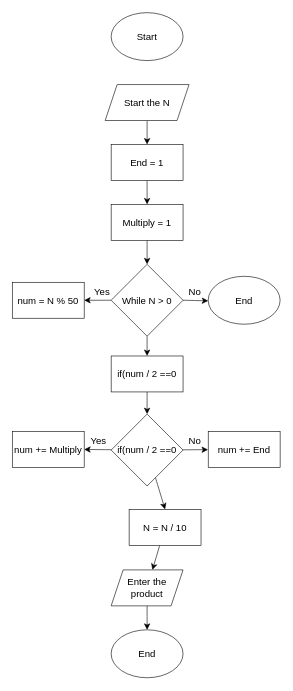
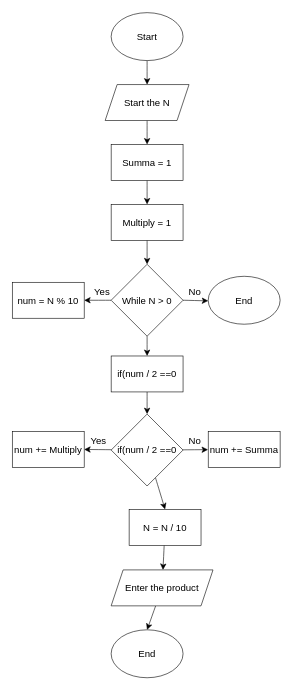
+ <mxCell id="2" style="edgeStyle=none;curved=1;rounded=0;orthogonalLoop=1;jettySize=auto;html=1;entryX=0.5;entryY=0;entryDx=0;entryDy=0;fontSize=12;startSize=8;endSize=8;" parent="1" source="3" target="5" edge="1"><mxGeometry relative="1" as="geometry" /></mxCell>
- <mxCell id="7" value="End = 1" style="rounded=0;whiteSpace=wrap;html=1;fontSize=16;" parent="1" vertex="1"><mxGeometry x="185" y="240" width="120" height="60" as="geometry" /></mxCell>
+ <mxCell id="7" value="Summa = 1" style="rounded=0;whiteSpace=wrap;html=1;fontSize=16;" parent="1" vertex="1"><mxGeometry x="185" y="240" width="120" height="60" as="geometry" /></mxCell>
- <mxCell id="13" value="num = N % 50" style="rounded=0;whiteSpace=wrap;html=1;fontSize=16;" parent="1" vertex="1"><mxGeometry x="20" y="470" width="120" height="60" as="geometry" /></mxCell>
+ <mxCell id="13" value="num = N % 10" style="rounded=0;whiteSpace=wrap;html=1;fontSize=16;" parent="1" vertex="1"><mxGeometry x="20" y="470" width="120" height="60" as="geometry" /></mxCell>
- <mxCell id="23" value="num += End" style="rounded=0;whiteSpace=wrap;html=1;fontSize=16;" parent="1" vertex="1"><mxGeometry x="347" y="719" width="120" height="60" as="geometry" /></mxCell>
+ <mxCell id="23" value="num += Summa" style="rounded=0;whiteSpace=wrap;html=1;fontSize=16;" parent="1" vertex="1"><mxGeometry x="347" y="719" width="120" height="60" as="geometry" /></mxCell>
- <mxCell id="28" value="Enter the product" style="shape=parallelogram;perimeter=parallelogramPerimeter;whiteSpace=wrap;html=1;fixedSize=1;fontSize=16;" parent="1" vertex="1"><mxGeometry x="185" y="950" width="120" height="60" as="geometry" /></mxCell>
+ <mxCell id="28" value="Enter the product" style="shape=parallelogram;perimeter=parallelogramPerimeter;whiteSpace=wrap;html=1;fixedSize=1;fontSize=16;" parent="1" vertex="1"><mxGeometry x="185" y="950" width="170" height="60" as="geometry" /></mxCell>
